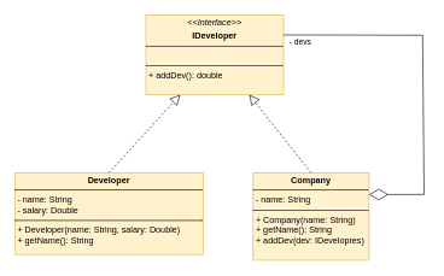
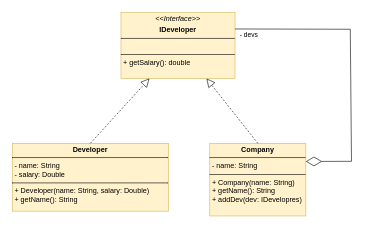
- <mxCell id="2" value="&lt;p style=&quot;margin:0px;margin-top:4px;text-align:center;&quot;&gt;&lt;i&gt;&amp;lt;&amp;lt;Interface&amp;gt;&amp;gt;&lt;/i&gt;&lt;b&gt;&lt;br&gt;&lt;/b&gt;&lt;/p&gt;&lt;p style=&quot;margin:0px;margin-top:4px;text-align:center;&quot;&gt;&lt;b&gt;IDeveloper&lt;/b&gt;&lt;br&gt;&lt;/p&gt;&lt;hr size=&quot;1&quot; style=&quot;border-style:solid;&quot;&gt;&lt;p style=&quot;margin:0px;margin-left:4px;&quot;&gt;&lt;br&gt;&lt;/p&gt;&lt;hr size=&quot;1&quot; style=&quot;border-style:solid;&quot;&gt;&lt;p style=&quot;margin:0px;margin-left:4px;&quot;&gt;+ addDev(): double&lt;br&gt;&lt;/p&gt;" style="verticalAlign=top;align=left;overflow=fill;html=1;whiteSpace=wrap;fillColor=#fff2cc;strokeColor=#d6b656;" vertex="1" parent="1"><mxGeometry x="201" y="20" width="190" height="110" as="geometry" /></mxCell>
+ <mxCell id="2" value="&lt;p style=&quot;margin:0px;margin-top:4px;text-align:center;&quot;&gt;&lt;i&gt;&amp;lt;&amp;lt;Interface&amp;gt;&amp;gt;&lt;/i&gt;&lt;b&gt;&lt;br&gt;&lt;/b&gt;&lt;/p&gt;&lt;p style=&quot;margin:0px;margin-top:4px;text-align:center;&quot;&gt;&lt;b&gt;IDeveloper&lt;/b&gt;&lt;br&gt;&lt;/p&gt;&lt;hr size=&quot;1&quot; style=&quot;border-style:solid;&quot;&gt;&lt;p style=&quot;margin:0px;margin-left:4px;&quot;&gt;&lt;br&gt;&lt;/p&gt;&lt;hr size=&quot;1&quot; style=&quot;border-style:solid;&quot;&gt;&lt;p style=&quot;margin:0px;margin-left:4px;&quot;&gt;+ getSalary(): double&lt;br&gt;&lt;/p&gt;" style="verticalAlign=top;align=left;overflow=fill;html=1;whiteSpace=wrap;fillColor=#fff2cc;strokeColor=#d6b656;" vertex="1" parent="1"><mxGeometry x="201" y="20" width="190" height="110" as="geometry" /></mxCell>
